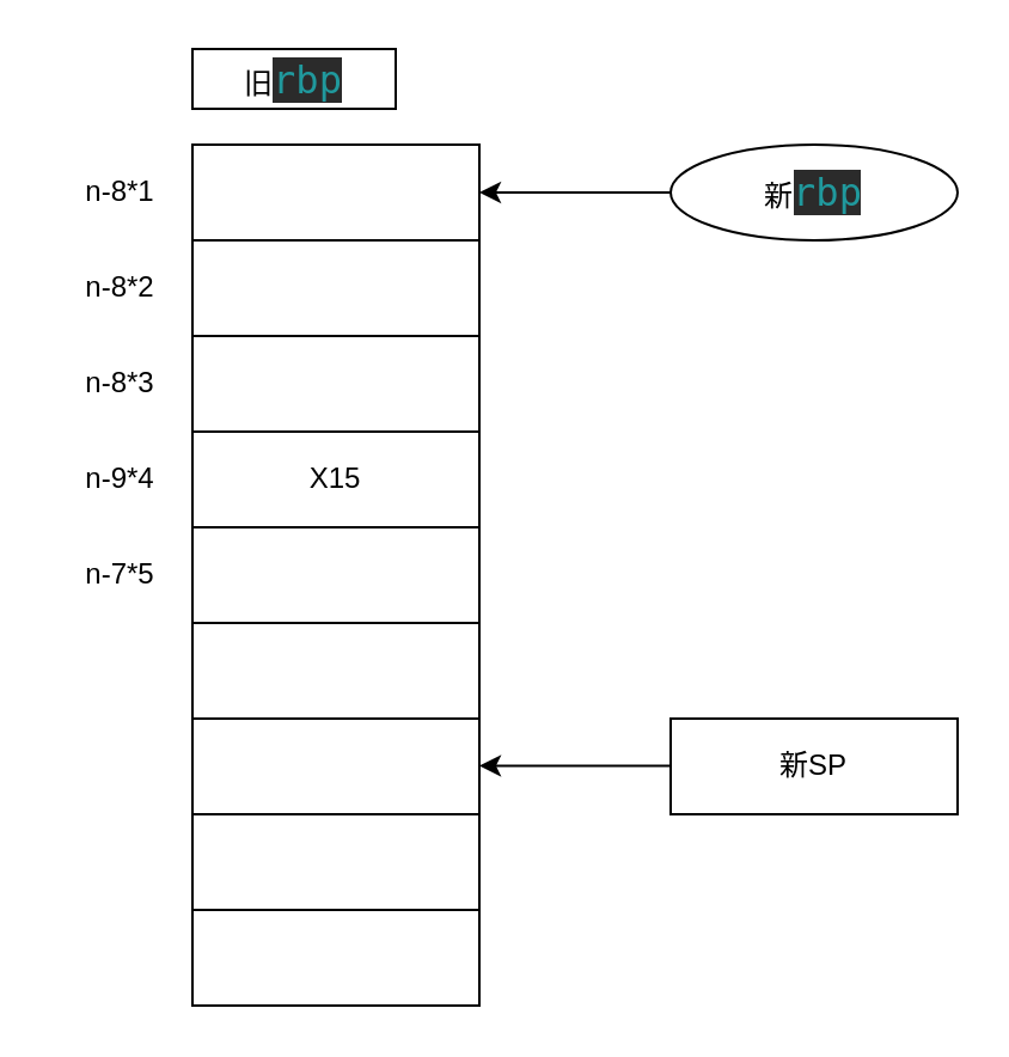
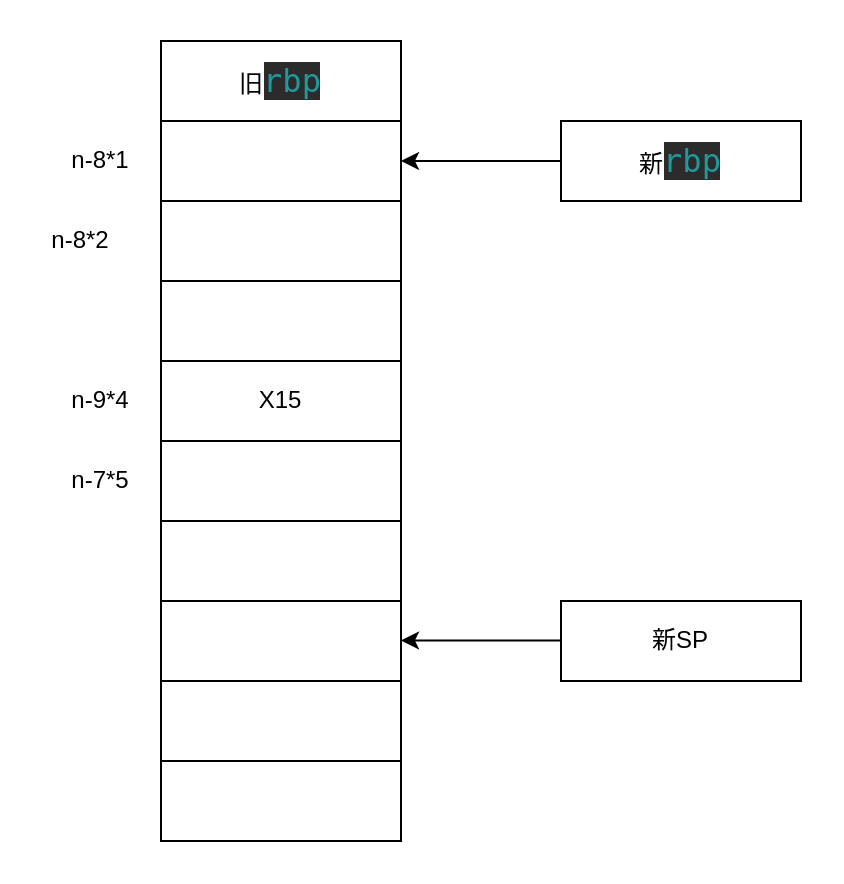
- <mxCell id="2" value="旧&lt;span style=&quot;font-family: Monaco, monospace; font-size: 12pt; background-color: rgb(43, 43, 43); color: rgb(32, 153, 157);&quot;&gt;rbp&lt;/span&gt;" style="rounded=0;whiteSpace=wrap;html=1;" vertex="1" parent="1"><mxGeometry x="80" y="20" width="85" height="25" as="geometry" /></mxCell>
+ <mxCell id="2" value="旧&lt;span style=&quot;font-family: Monaco, monospace; font-size: 12pt; background-color: rgb(43, 43, 43); color: rgb(32, 153, 157);&quot;&gt;rbp&lt;/span&gt;" style="rounded=0;whiteSpace=wrap;html=1;" vertex="1" parent="1"><mxGeometry x="80" y="20" width="120" height="40" as="geometry" /></mxCell>
- <mxCell id="16" value="新&lt;span style=&quot;font-family: Monaco, monospace; font-size: 12pt; background-color: rgb(43, 43, 43); color: rgb(32, 153, 157);&quot;&gt;rbp&lt;/span&gt;" style="ellipse;whiteSpace=wrap;html=1;" vertex="1" parent="1"><mxGeometry x="280" y="60" width="120" height="40" as="geometry" /></mxCell>
+ <mxCell id="16" value="新&lt;span style=&quot;font-family: Monaco, monospace; font-size: 12pt; background-color: rgb(43, 43, 43); color: rgb(32, 153, 157);&quot;&gt;rbp&lt;/span&gt;" style="rounded=0;whiteSpace=wrap;html=1;" vertex="1" parent="1"><mxGeometry x="280" y="60" width="120" height="40" as="geometry" /></mxCell>
- <mxCell id="11" value="n-8*2" style="text;html=1;strokeColor=none;fillColor=none;align=center;verticalAlign=middle;whiteSpace=wrap;rounded=0;" vertex="1" parent="1"><mxGeometry x="20" y="105" width="60" height="30" as="geometry" /></mxCell>
+ <mxCell id="11" value="n-8*2" style="text;html=1;strokeColor=none;fillColor=none;align=center;verticalAlign=middle;whiteSpace=wrap;rounded=0;" vertex="1" parent="1"><mxGeometry x="10" y="105" width="60" height="30" as="geometry" /></mxCell>
- <mxCell id="12" value="n-8*3" style="text;html=1;strokeColor=none;fillColor=none;align=center;verticalAlign=middle;whiteSpace=wrap;rounded=0;" vertex="1" parent="1"><mxGeometry x="20" y="145" width="60" height="30" as="geometry" /></mxCell>
